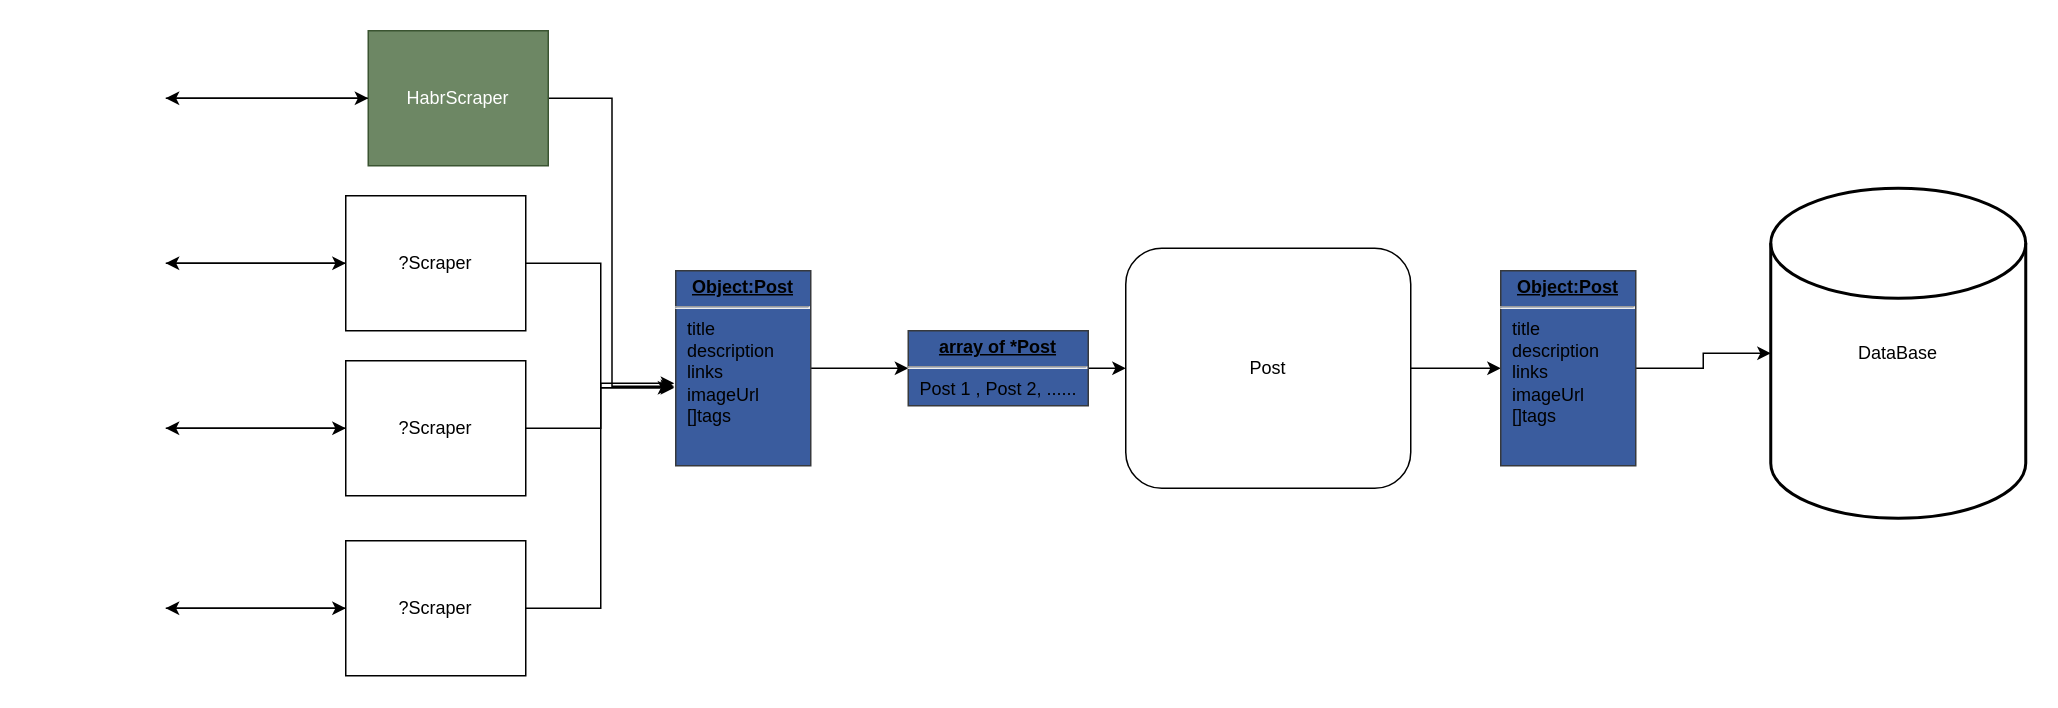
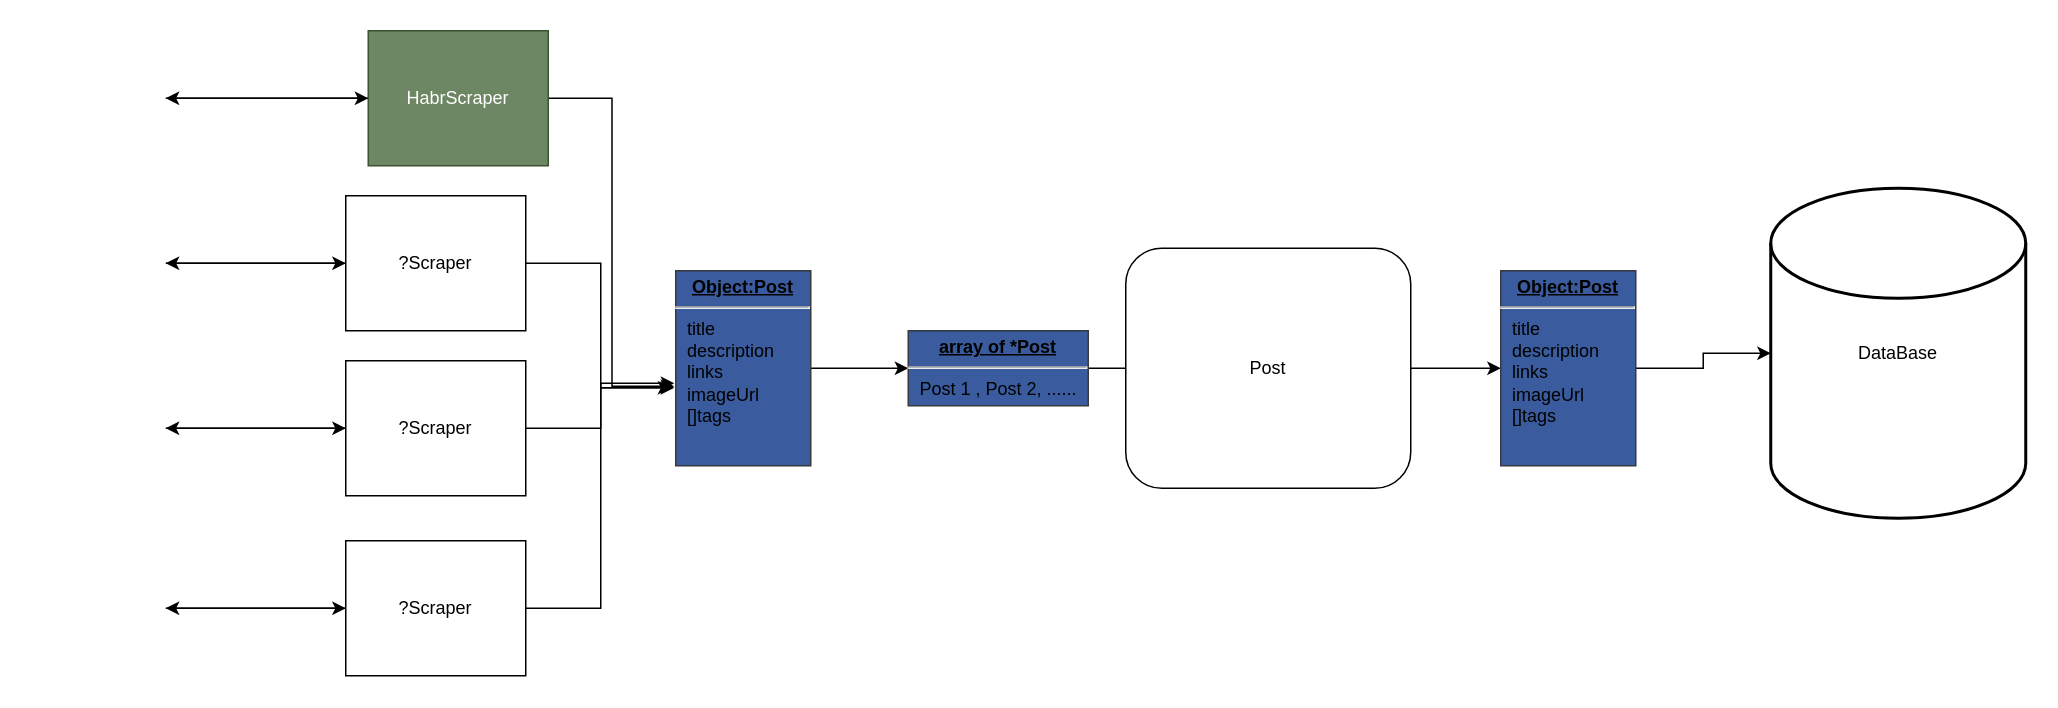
- <mxCell id="24" style="edgeStyle=orthogonalEdgeStyle;rounded=0;orthogonalLoop=1;jettySize=auto;html=1;entryX=0;entryY=0.5;entryDx=0;entryDy=0;" parent="1" source="25" target="27" edge="1"><mxGeometry relative="1" as="geometry" /></mxCell>
+ <mxCell id="24" style="edgeStyle=orthogonalEdgeStyle;rounded=0;orthogonalLoop=1;jettySize=auto;html=1;entryX=0;entryY=0.5;entryDx=0;entryDy=0;endArrow=none;" parent="1" source="25" target="27" edge="1"><mxGeometry relative="1" as="geometry" /></mxCell>
